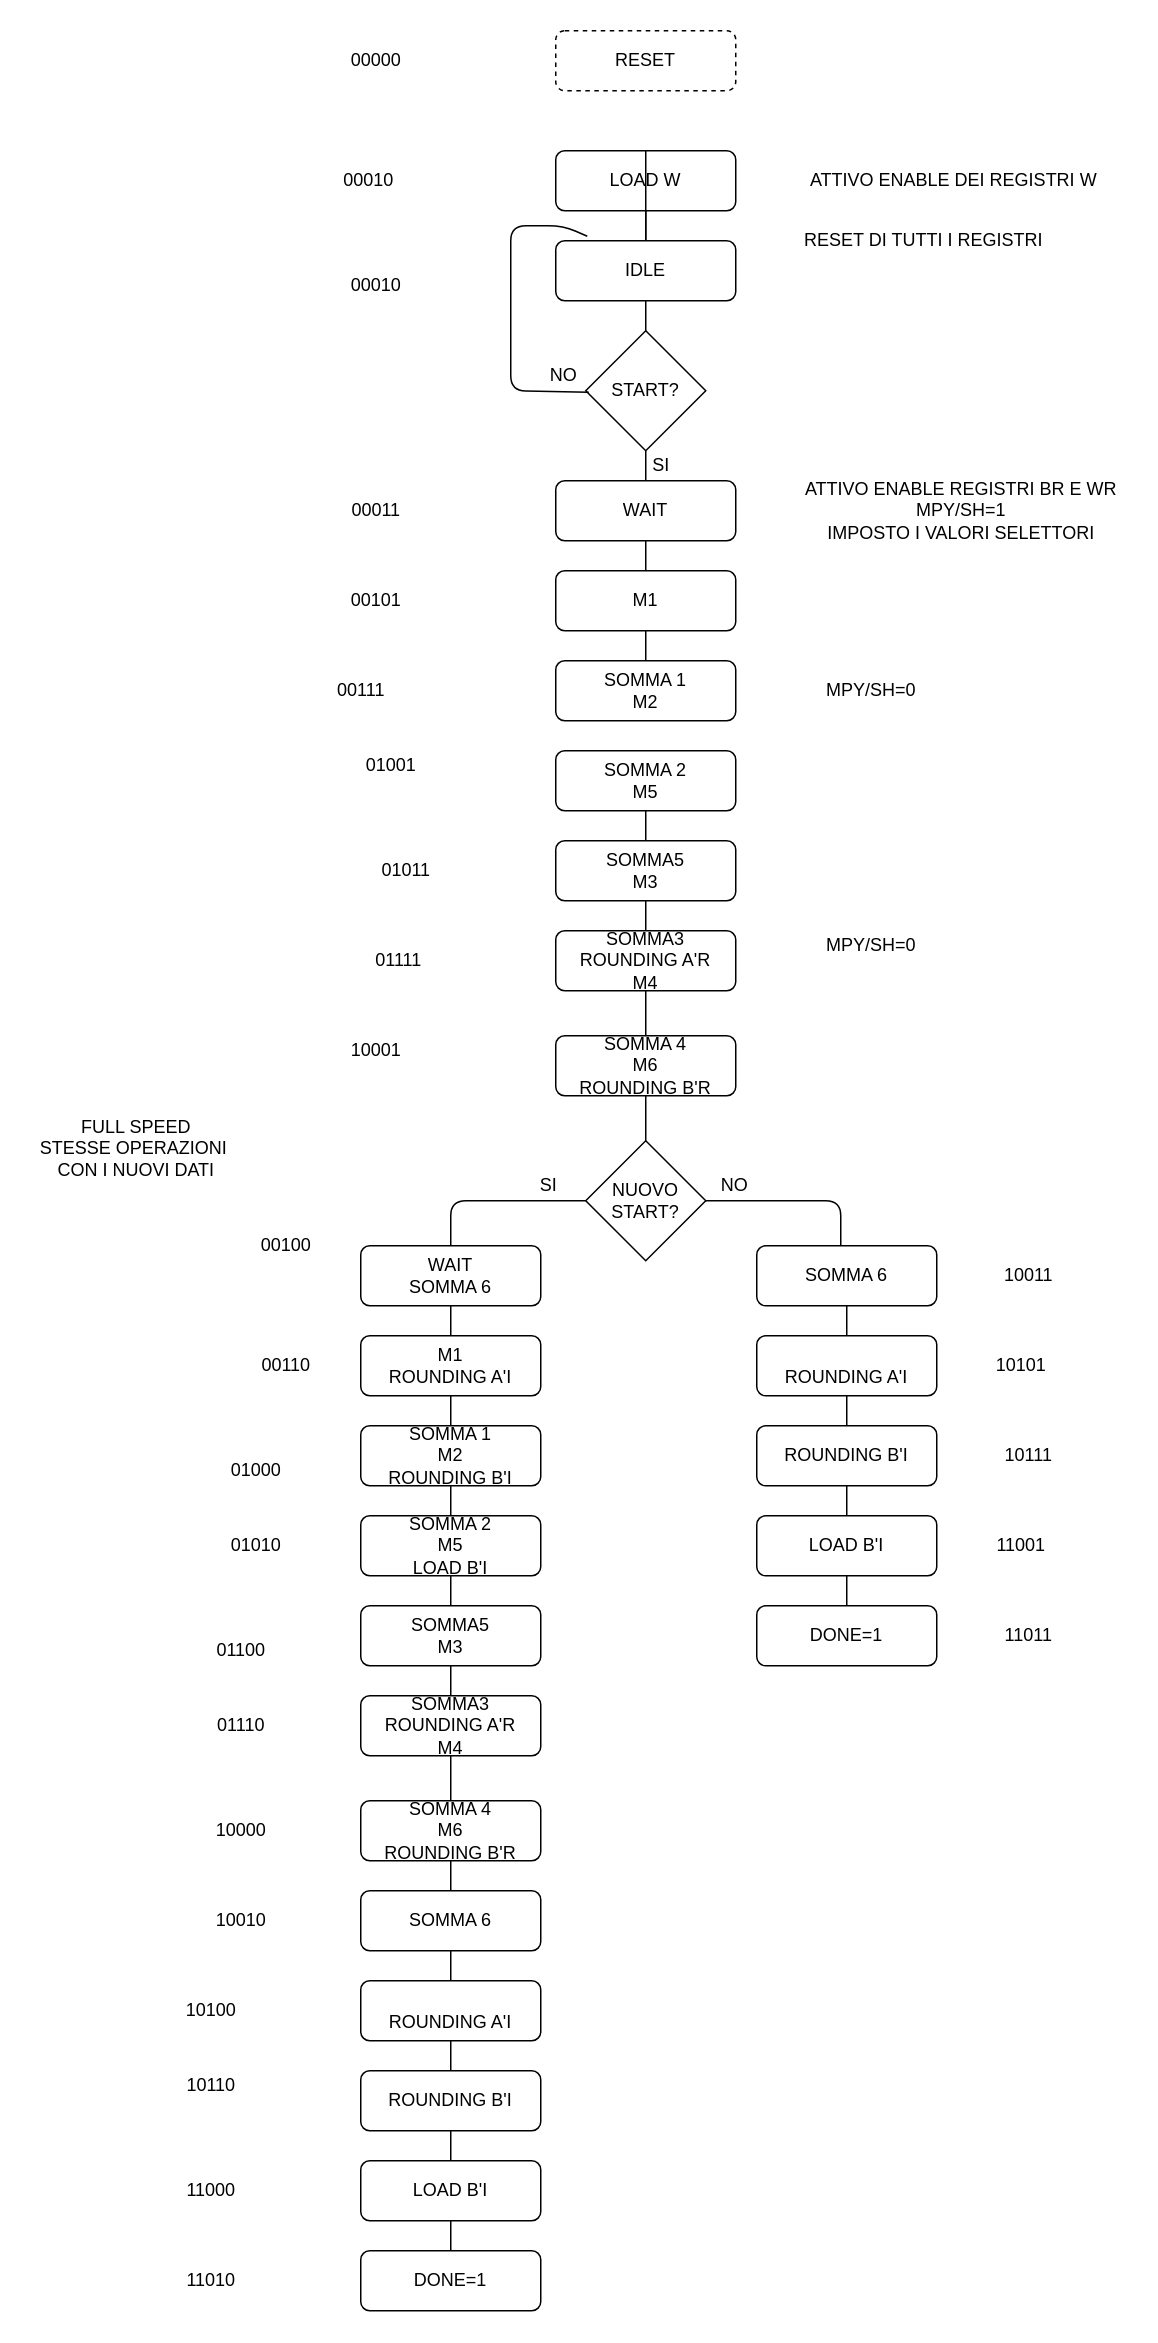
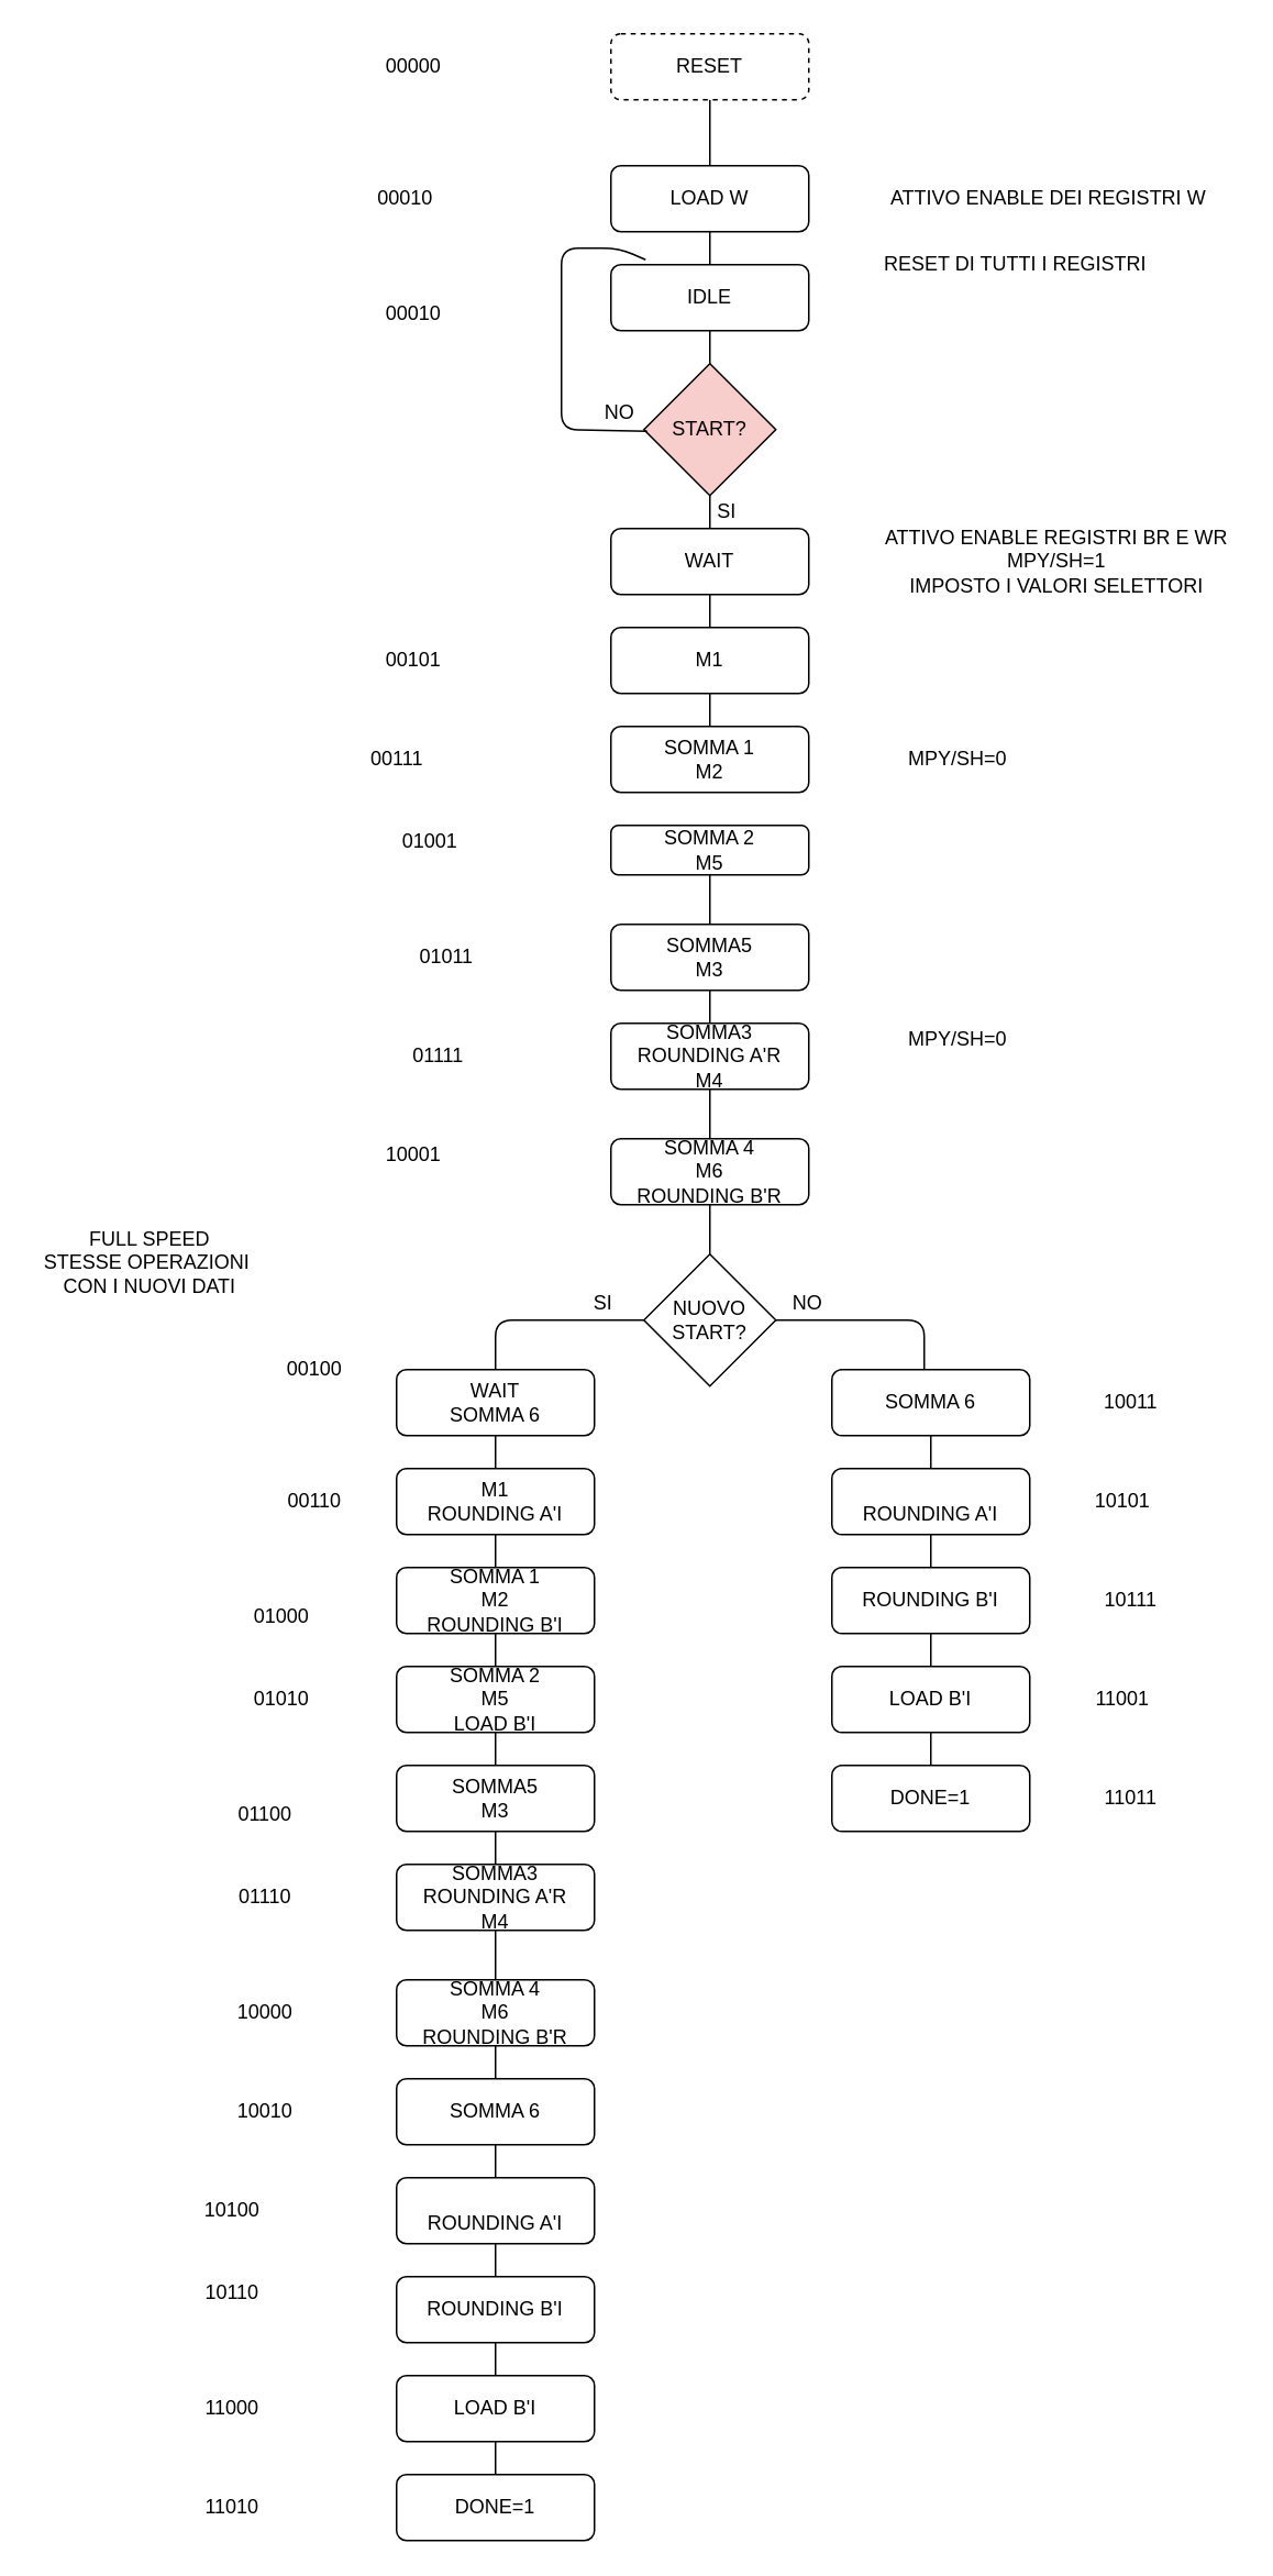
- <mxCell id="52" value="" style="endArrow=none;html=1;exitX=0.5;exitY=0;exitDx=0;exitDy=0;" parent="1" source="51" target="2" edge="1"><mxGeometry width="50" height="50" relative="1" as="geometry"><mxPoint x="440" y="170" as="sourcePoint" /><mxPoint x="430" y="80" as="targetPoint" /></mxGeometry></mxCell>
+ <mxCell id="52" value="" style="endArrow=none;html=1;exitX=0.5;exitY=0;exitDx=0;exitDy=0;" parent="1" source="51" target="53" edge="1"><mxGeometry width="50" height="50" relative="1" as="geometry"><mxPoint x="440" y="170" as="sourcePoint" /><mxPoint x="430" y="80" as="targetPoint" /></mxGeometry></mxCell>
- <mxCell id="4" value="START?" style="rhombus;whiteSpace=wrap;html=1;" parent="1" vertex="1"><mxGeometry x="390" y="220" width="80" height="80" as="geometry" /></mxCell>
+ <mxCell id="4" value="START?" style="rhombus;whiteSpace=wrap;html=1;fillColor=#f8cecc;" parent="1" vertex="1"><mxGeometry x="390" y="220" width="80" height="80" as="geometry" /></mxCell>
- <mxCell id="71" value="00011" style="text;html=1;align=center;verticalAlign=middle;resizable=0;points=[];autosize=1;" vertex="1" parent="1"><mxGeometry x="225" y="330" width="50" height="20" as="geometry" /></mxCell>
- <mxCell id="13" value="SOMMA 2&lt;br&gt;M5" style="rounded=1;whiteSpace=wrap;html=1;" parent="1" vertex="1"><mxGeometry x="370" y="500" width="120" height="40" as="geometry" /></mxCell>
+ <mxCell id="13" value="SOMMA 2&lt;br&gt;M5" style="rounded=1;whiteSpace=wrap;html=1;" parent="1" vertex="1"><mxGeometry x="370" y="500" width="120" height="30" as="geometry" /></mxCell>
